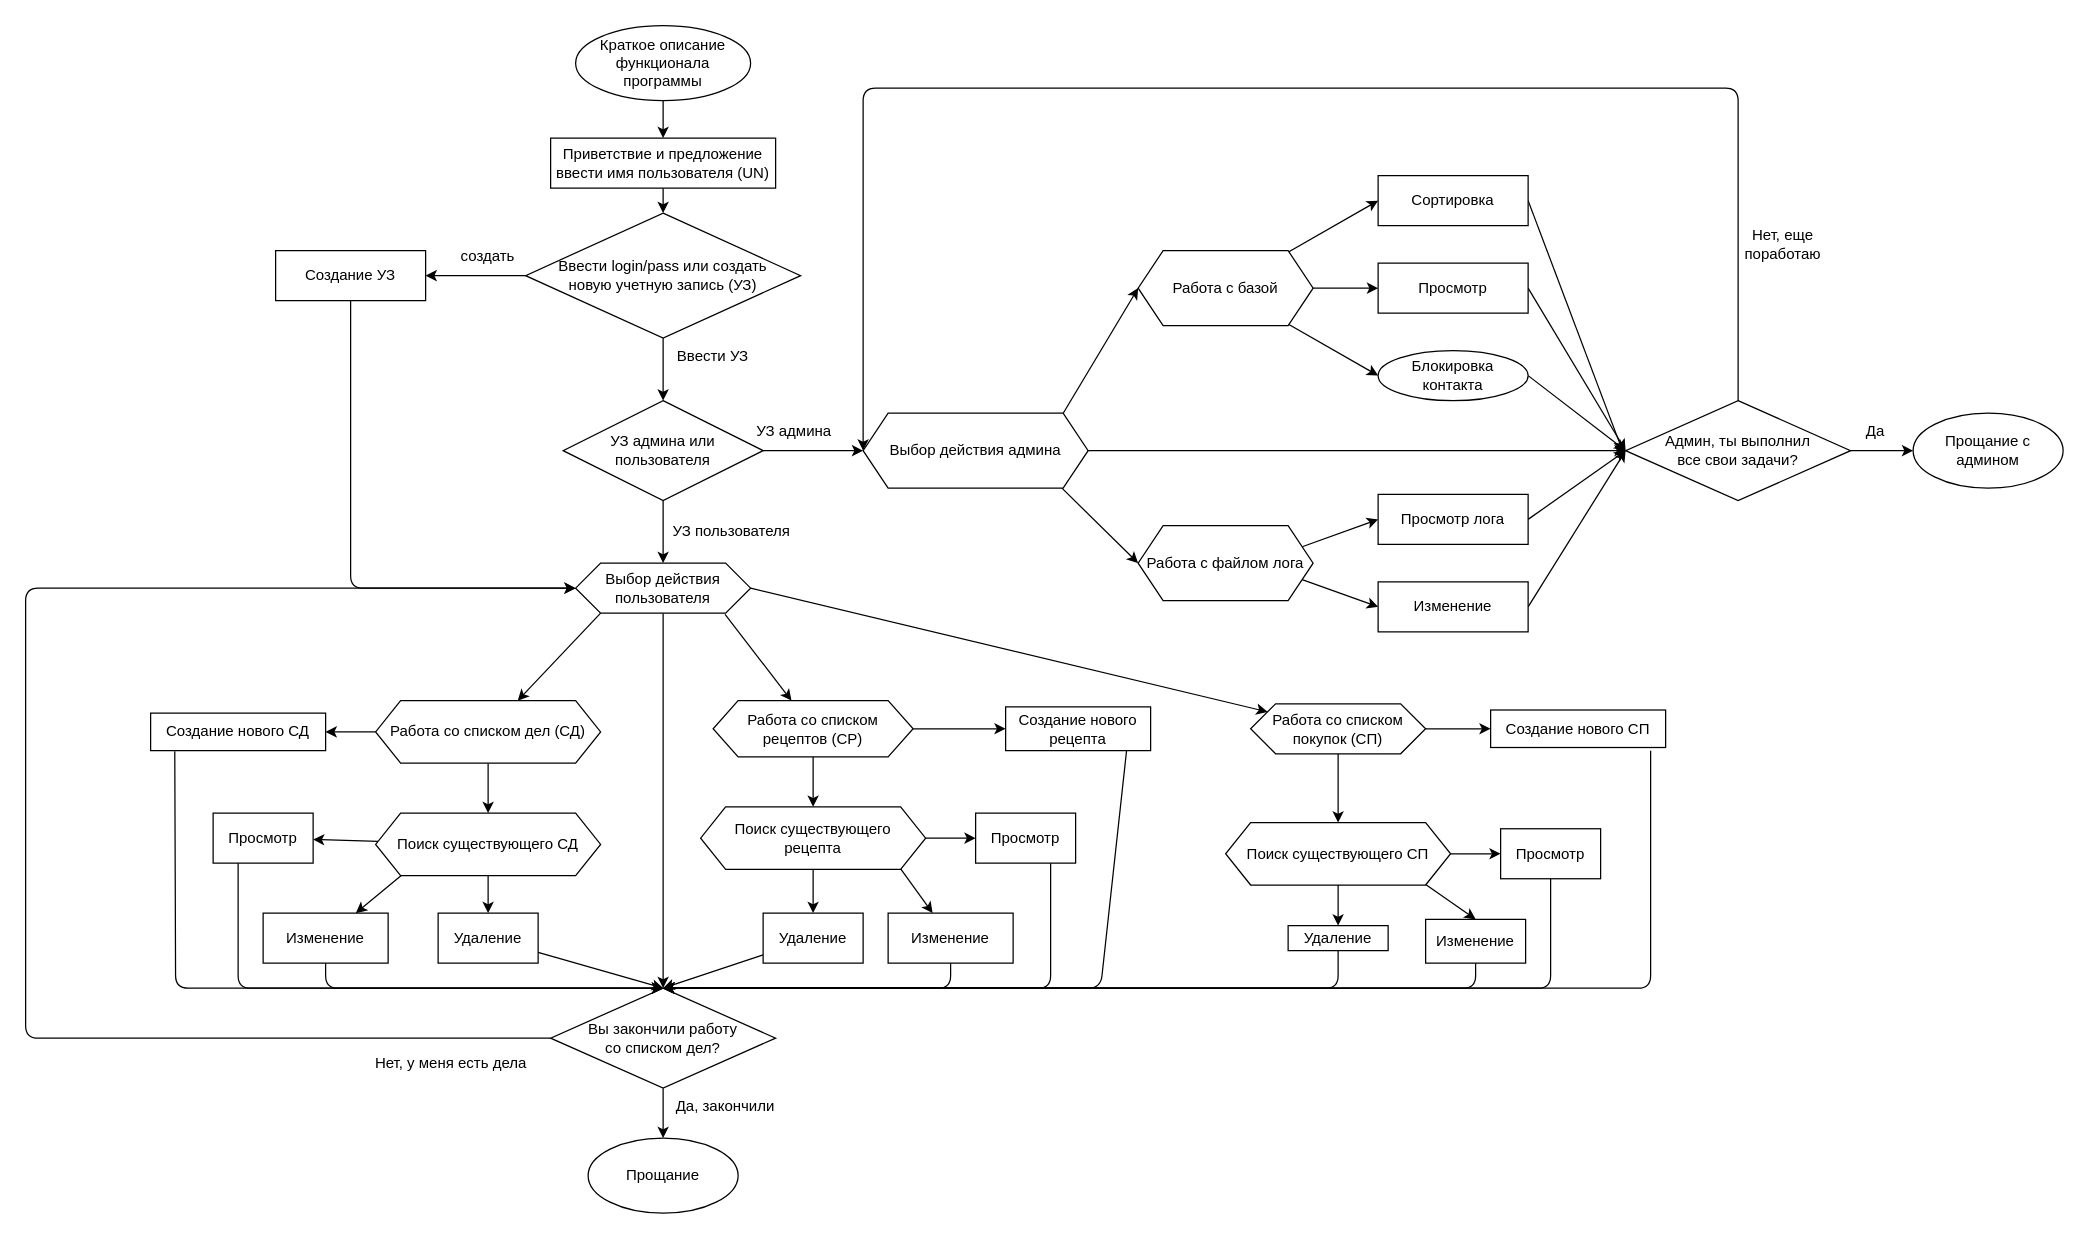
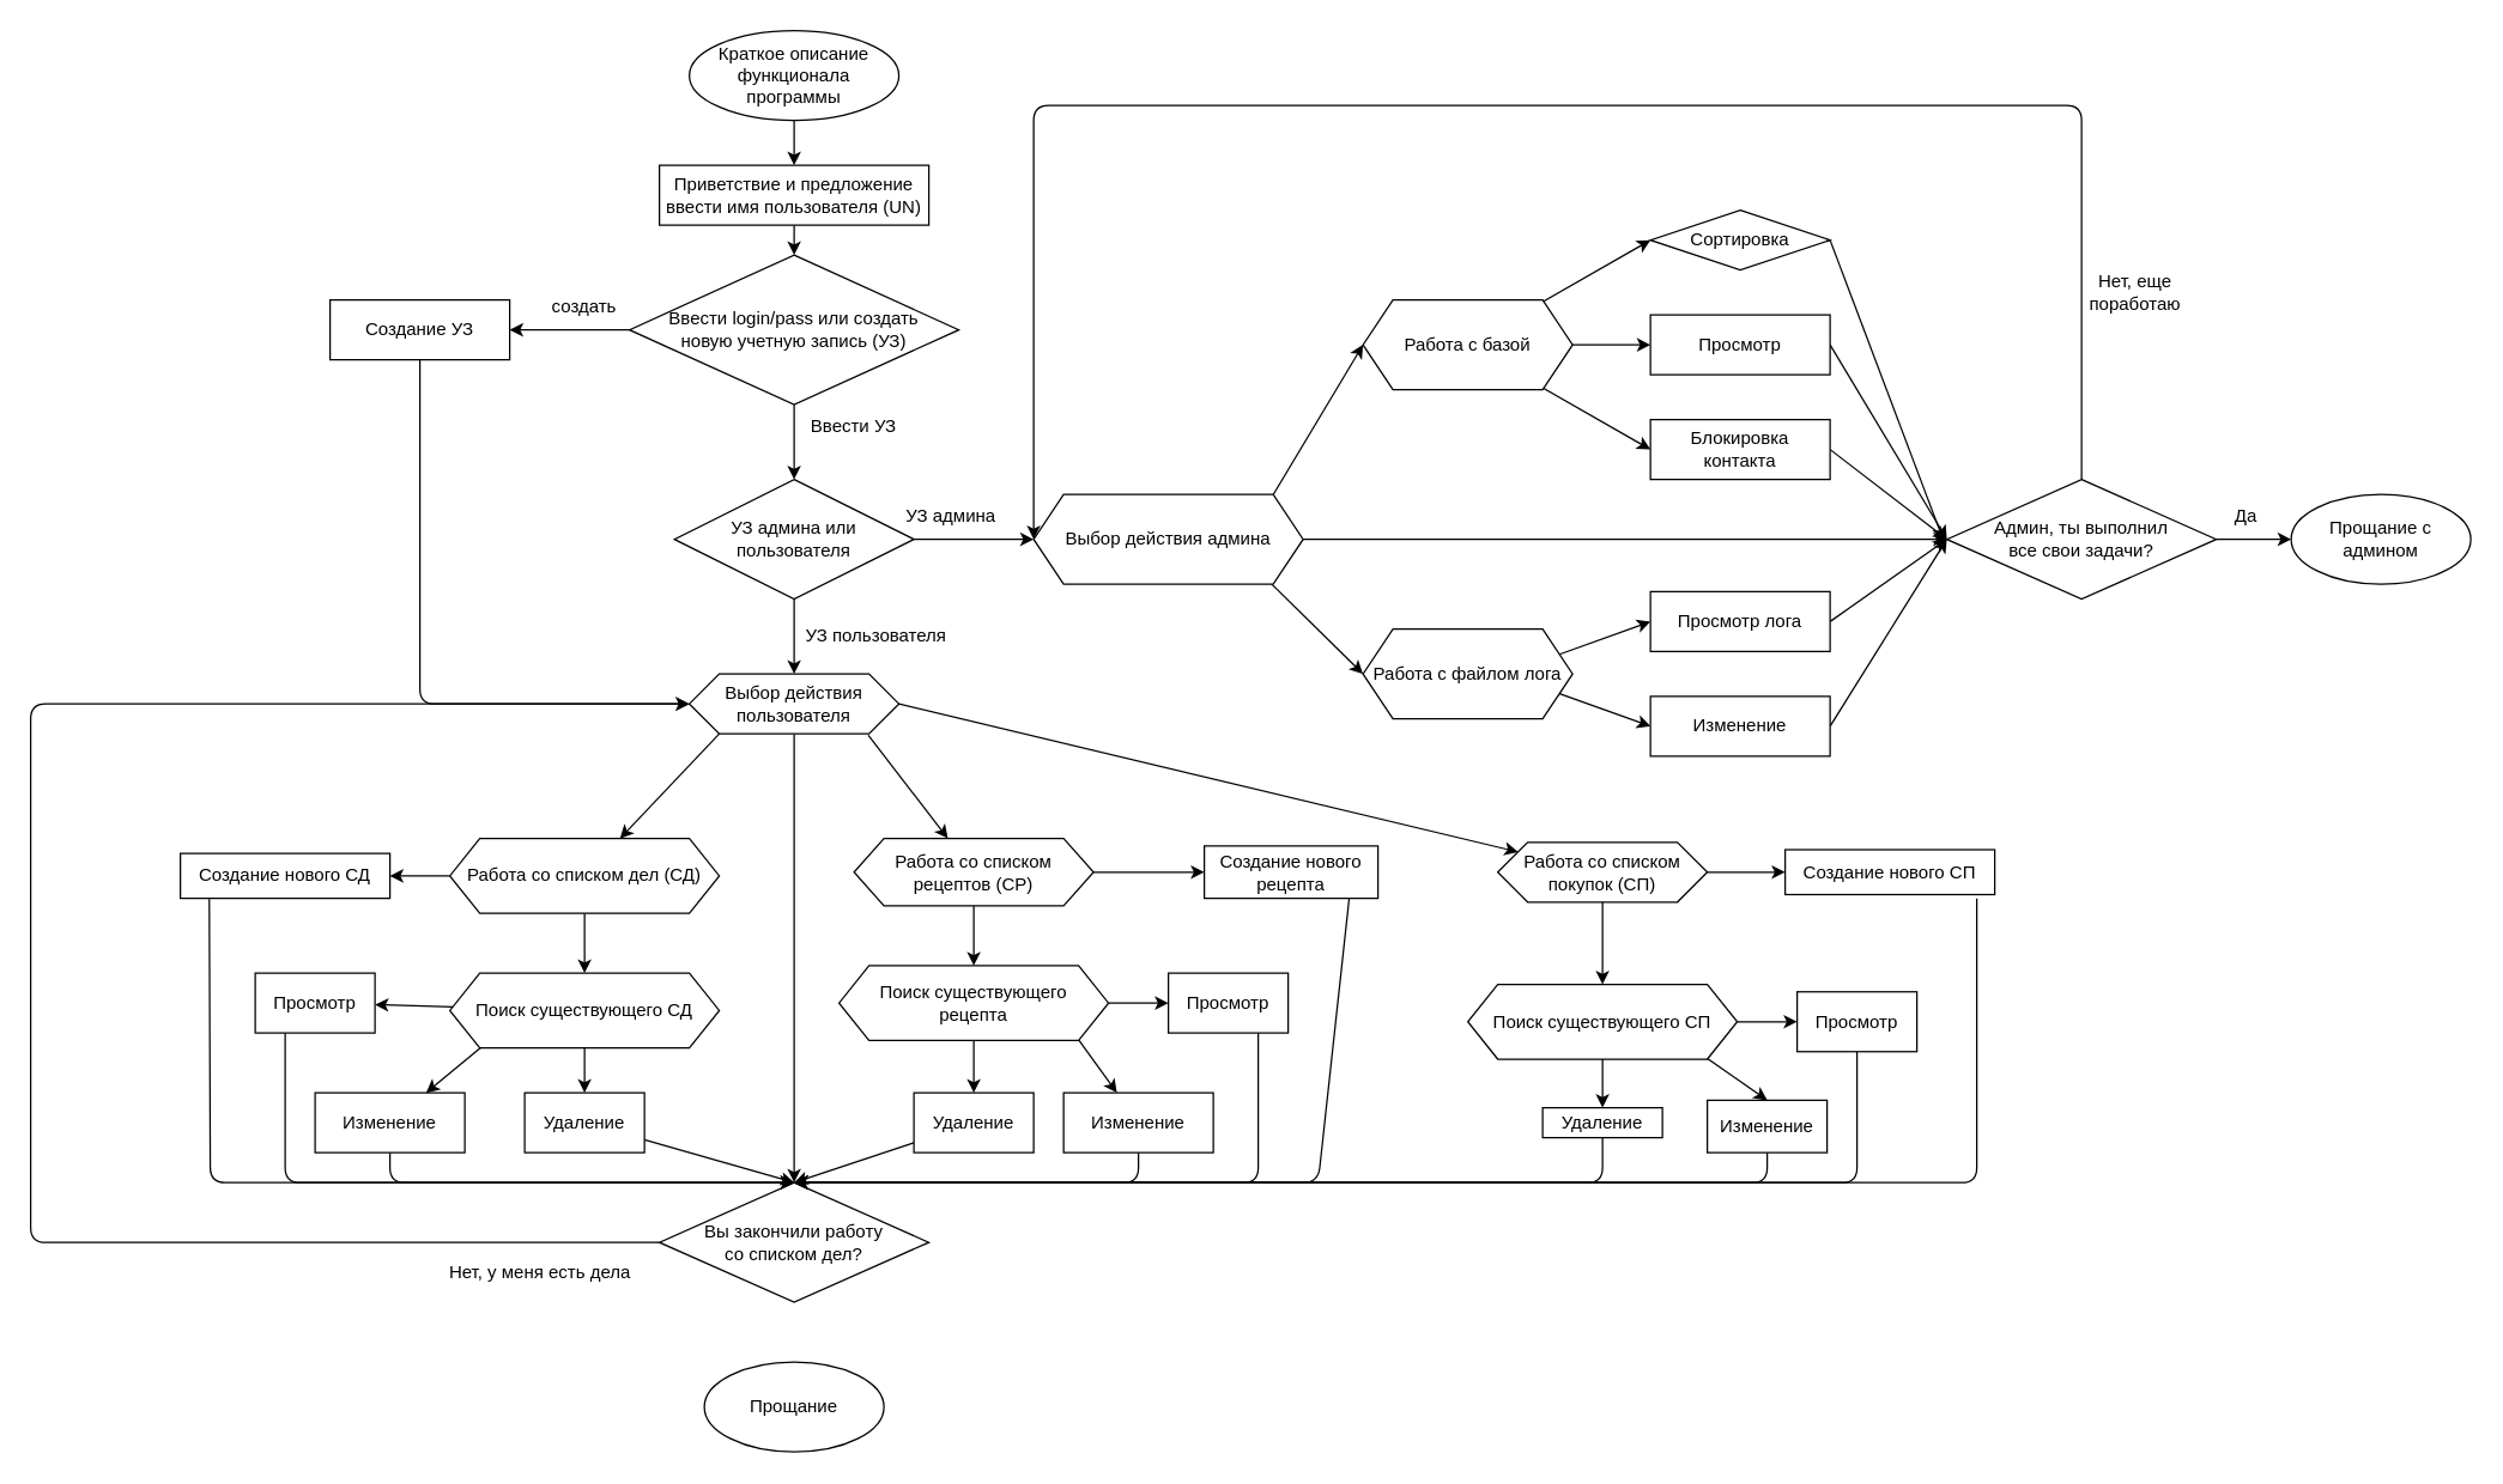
- <mxCell id="85" value="Сортировка" style="rounded=0;whiteSpace=wrap;html=1;" vertex="1" parent="1"><mxGeometry x="1102" y="140" width="120" height="40" as="geometry" /></mxCell>
+ <mxCell id="85" value="Сортировка" style="rhombus;whiteSpace=wrap;html=1;" vertex="1" parent="1"><mxGeometry x="1102" y="140" width="120" height="40" as="geometry" /></mxCell>
- <mxCell id="89" value="Блокировка &lt;br&gt;контакта" style="ellipse;whiteSpace=wrap;html=1;" vertex="1" parent="1"><mxGeometry x="1102" y="280" width="120" height="40" as="geometry" /></mxCell>
+ <mxCell id="89" value="Блокировка &lt;br&gt;контакта" style="rounded=0;whiteSpace=wrap;html=1;" vertex="1" parent="1"><mxGeometry x="1102" y="280" width="120" height="40" as="geometry" /></mxCell>
- <mxCell id="94" value="Да, закончили" style="text;html=1;strokeColor=none;fillColor=none;align=center;verticalAlign=middle;whiteSpace=wrap;rounded=0;" vertex="1" parent="1"><mxGeometry x="530" y="870" width="100" height="30" as="geometry" /></mxCell>
- <mxCell id="33" value="" style="edgeStyle=none;html=1;" edge="1" parent="1" source="35" target="36"><mxGeometry relative="1" as="geometry" /></mxCell>
